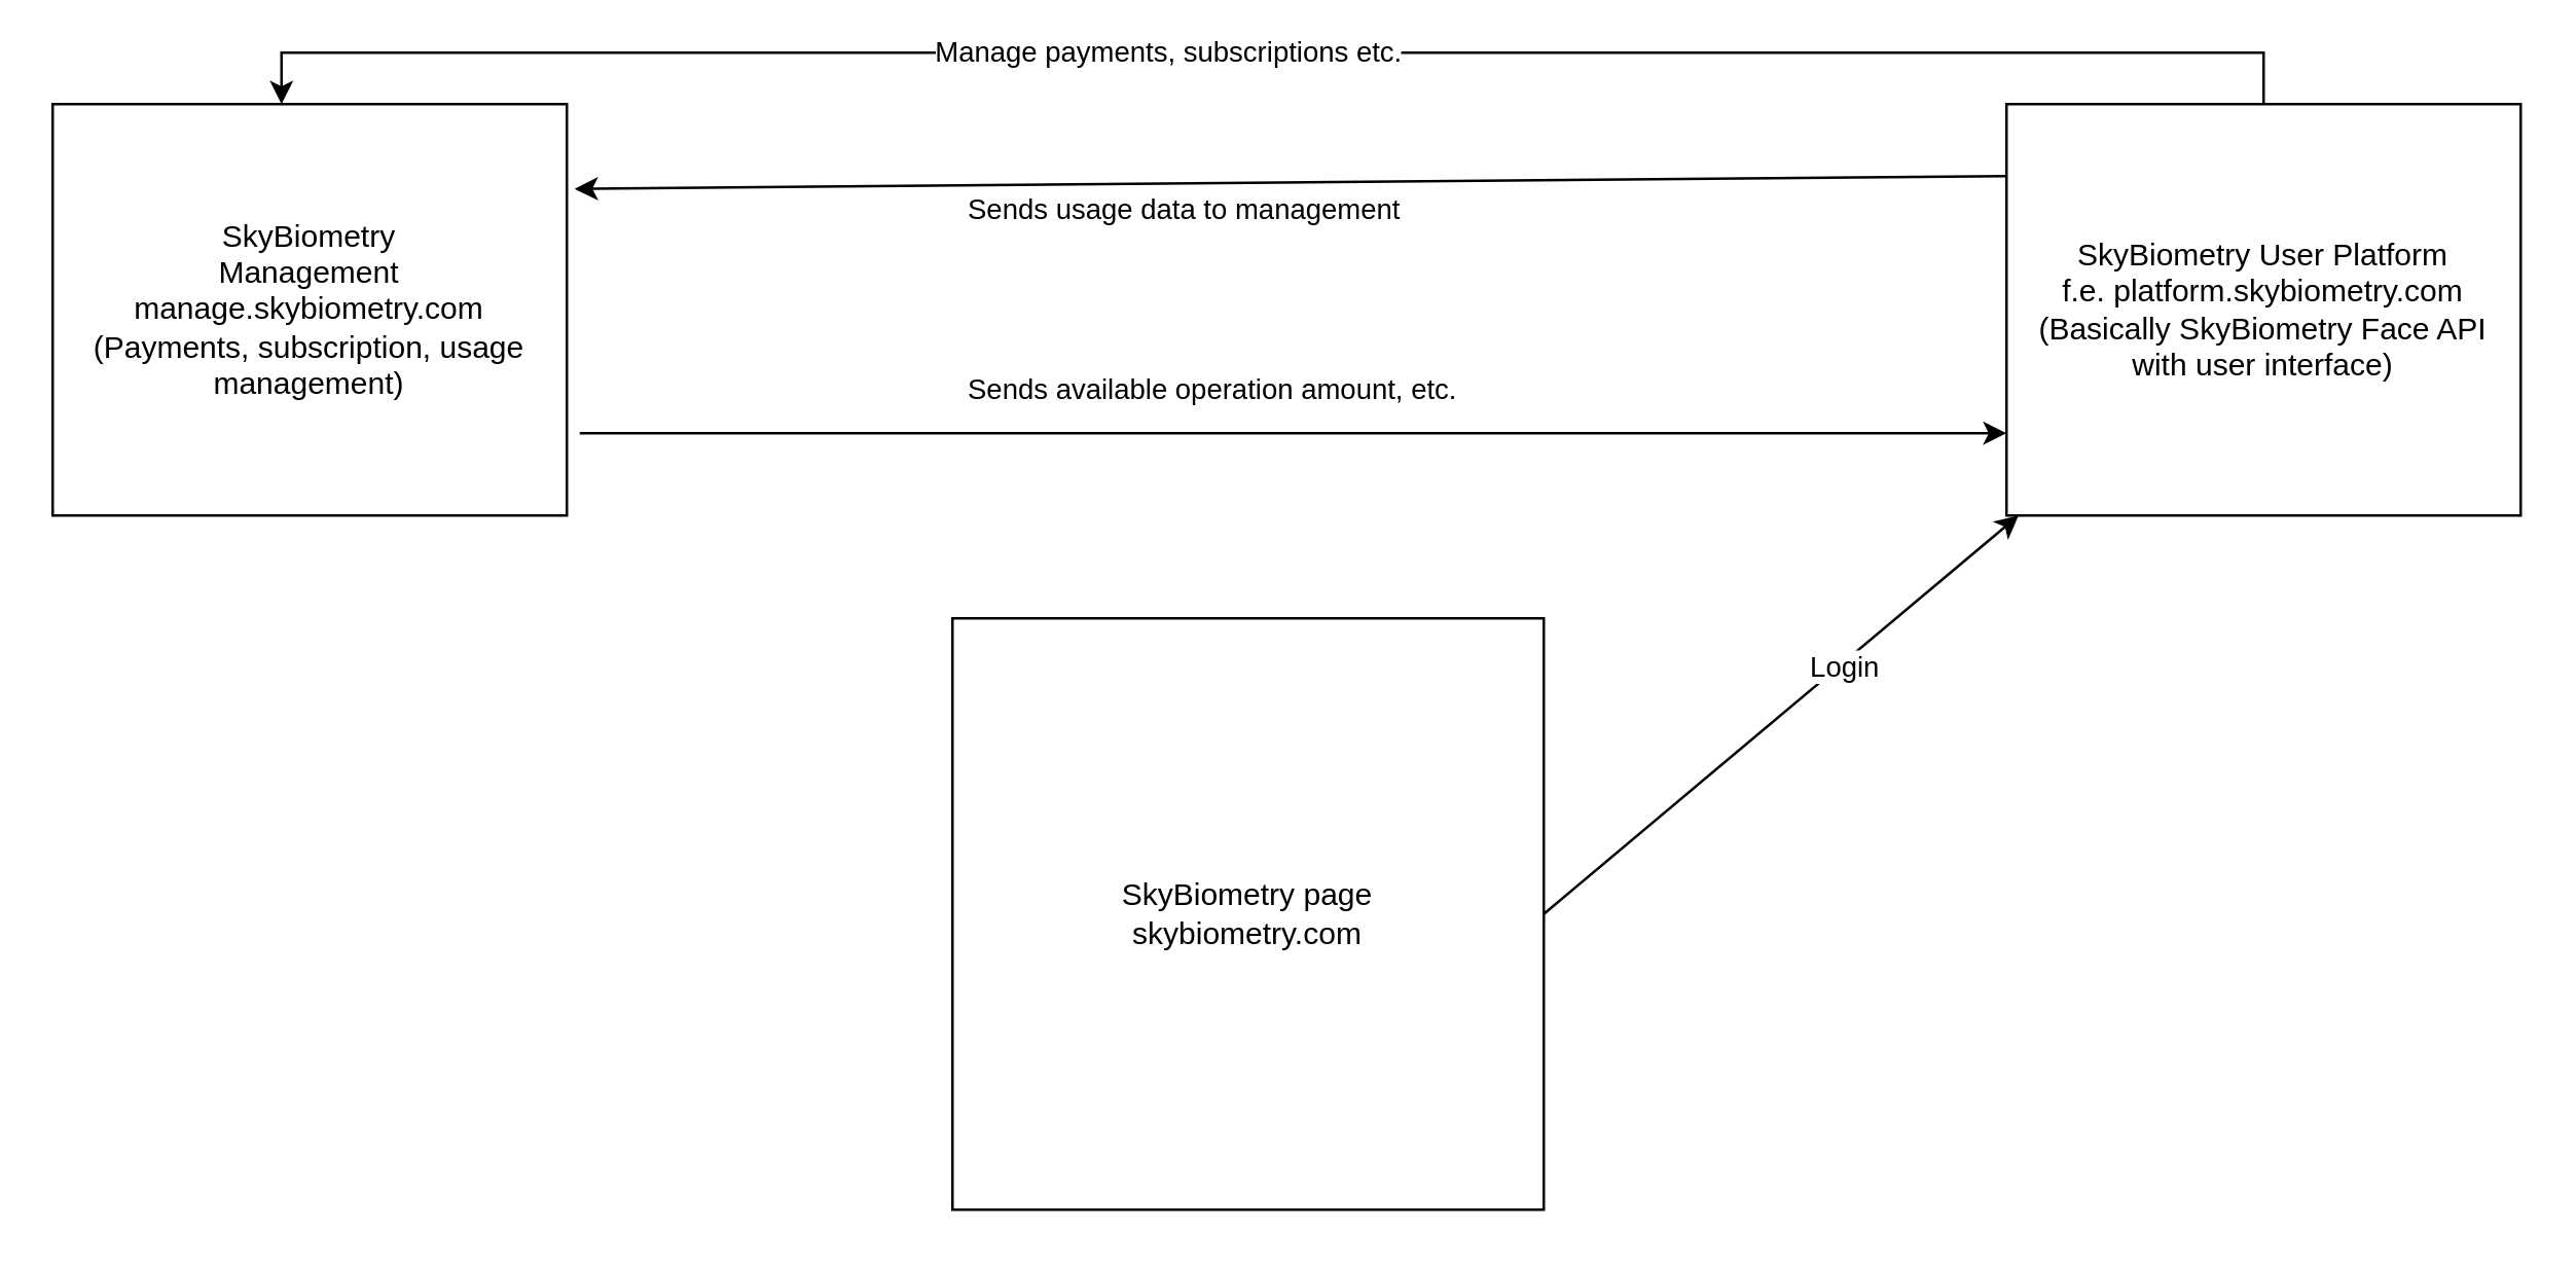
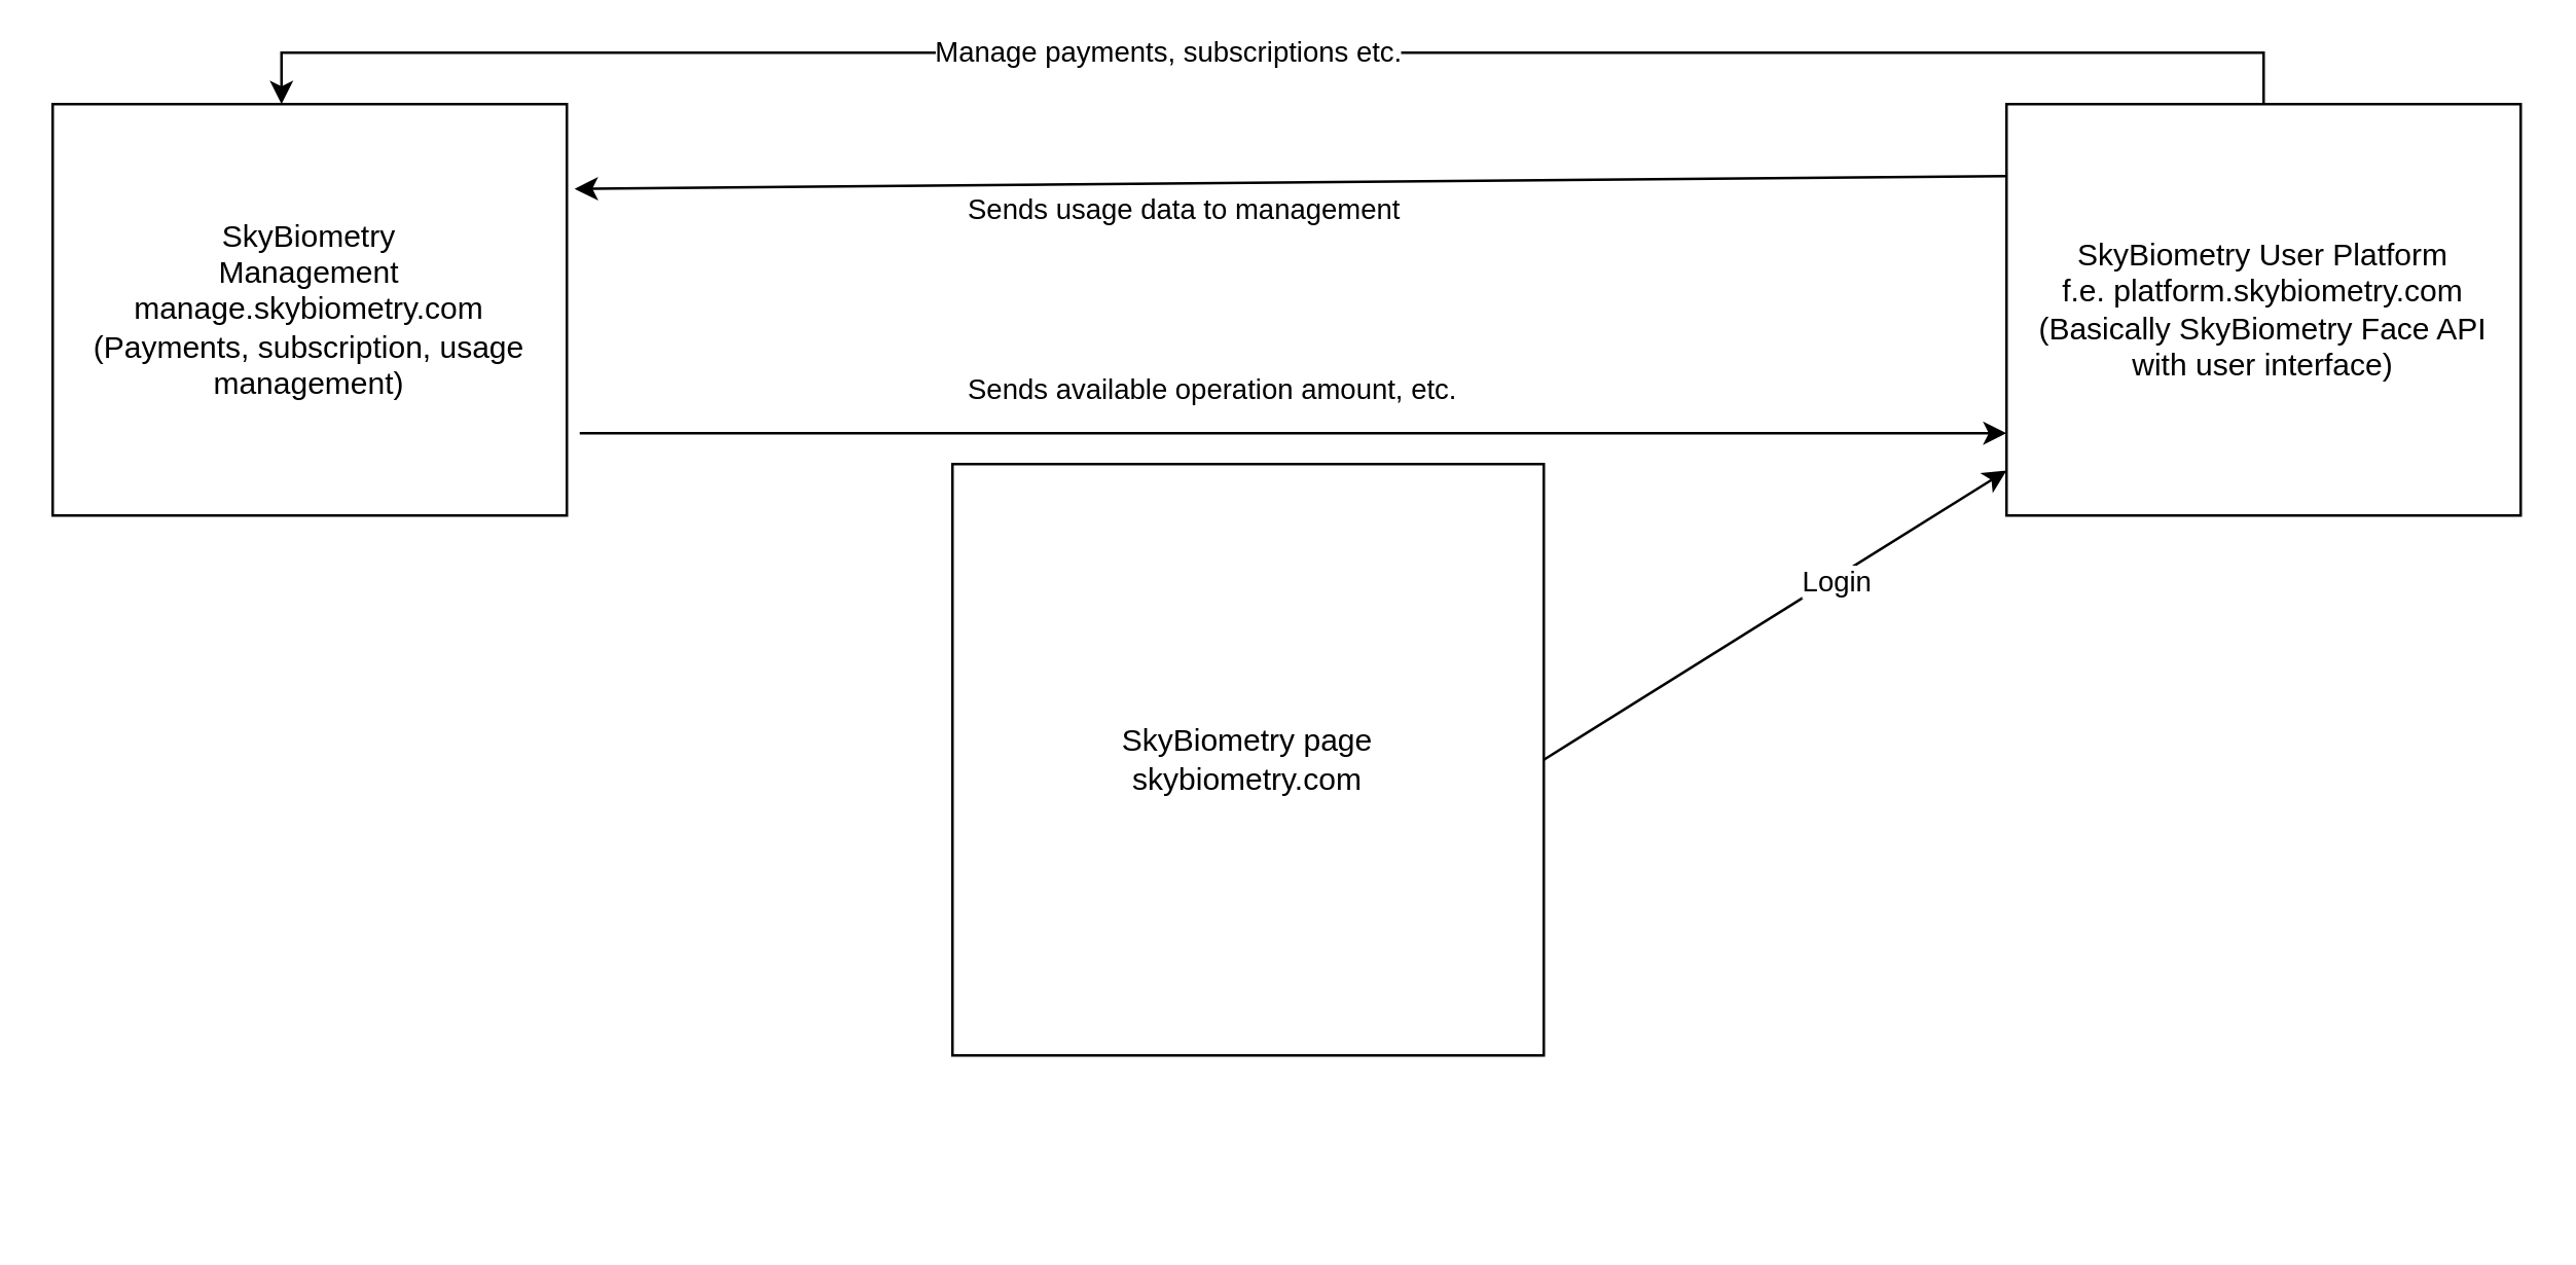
- <mxCell id="10" value="SkyBiometry page&lt;br&gt;&lt;div&gt;skybiometry.com&lt;/div&gt;" style="whiteSpace=wrap;html=1;aspect=fixed;" parent="1" vertex="1"><mxGeometry x="370" y="240" width="230" height="230" as="geometry" /></mxCell>
+ <mxCell id="10" value="SkyBiometry page&lt;br&gt;&lt;div&gt;skybiometry.com&lt;/div&gt;" style="whiteSpace=wrap;html=1;aspect=fixed;" parent="1" vertex="1"><mxGeometry x="370" y="180" width="230" height="230" as="geometry" /></mxCell>
